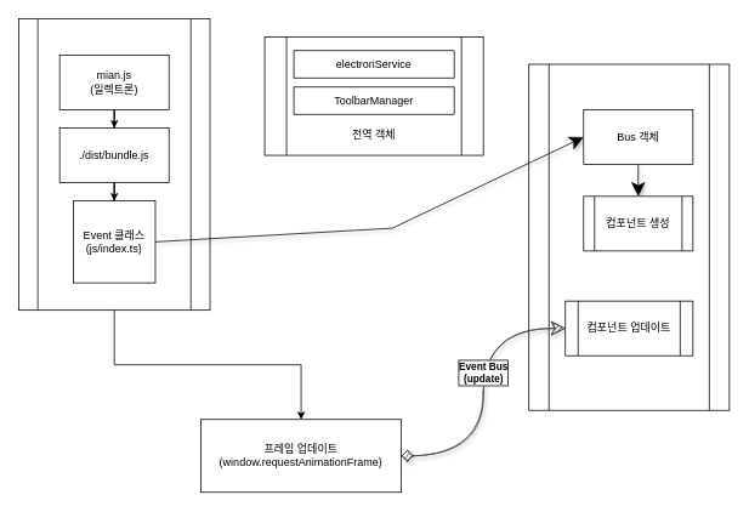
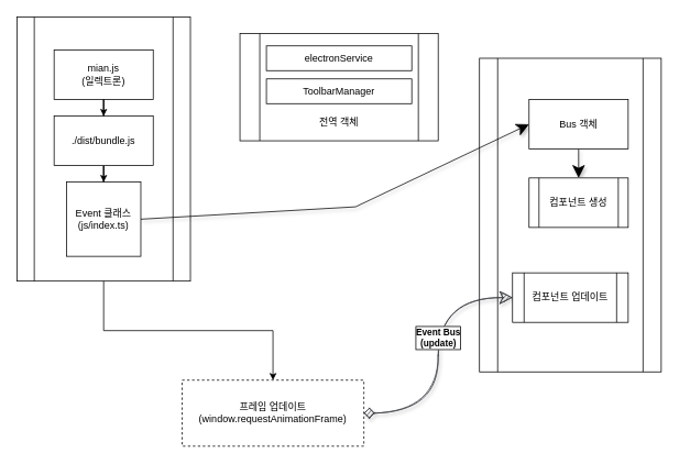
- <mxCell id="15" value="&lt;span&gt;프레임 업데이트&lt;/span&gt;&lt;br&gt;&lt;span&gt;(window.requestAnimationFrame)&lt;/span&gt;" style="rounded=0;whiteSpace=wrap;html=1;" vertex="1" parent="1"><mxGeometry x="220" y="460" width="220" height="80" as="geometry" /></mxCell>
+ <mxCell id="15" value="&lt;span&gt;프레임 업데이트&lt;/span&gt;&lt;br&gt;&lt;span&gt;(window.requestAnimationFrame)&lt;/span&gt;" style="rounded=0;whiteSpace=wrap;html=1;dashed=1;" vertex="1" parent="1"><mxGeometry x="220" y="460" width="220" height="80" as="geometry" /></mxCell>
